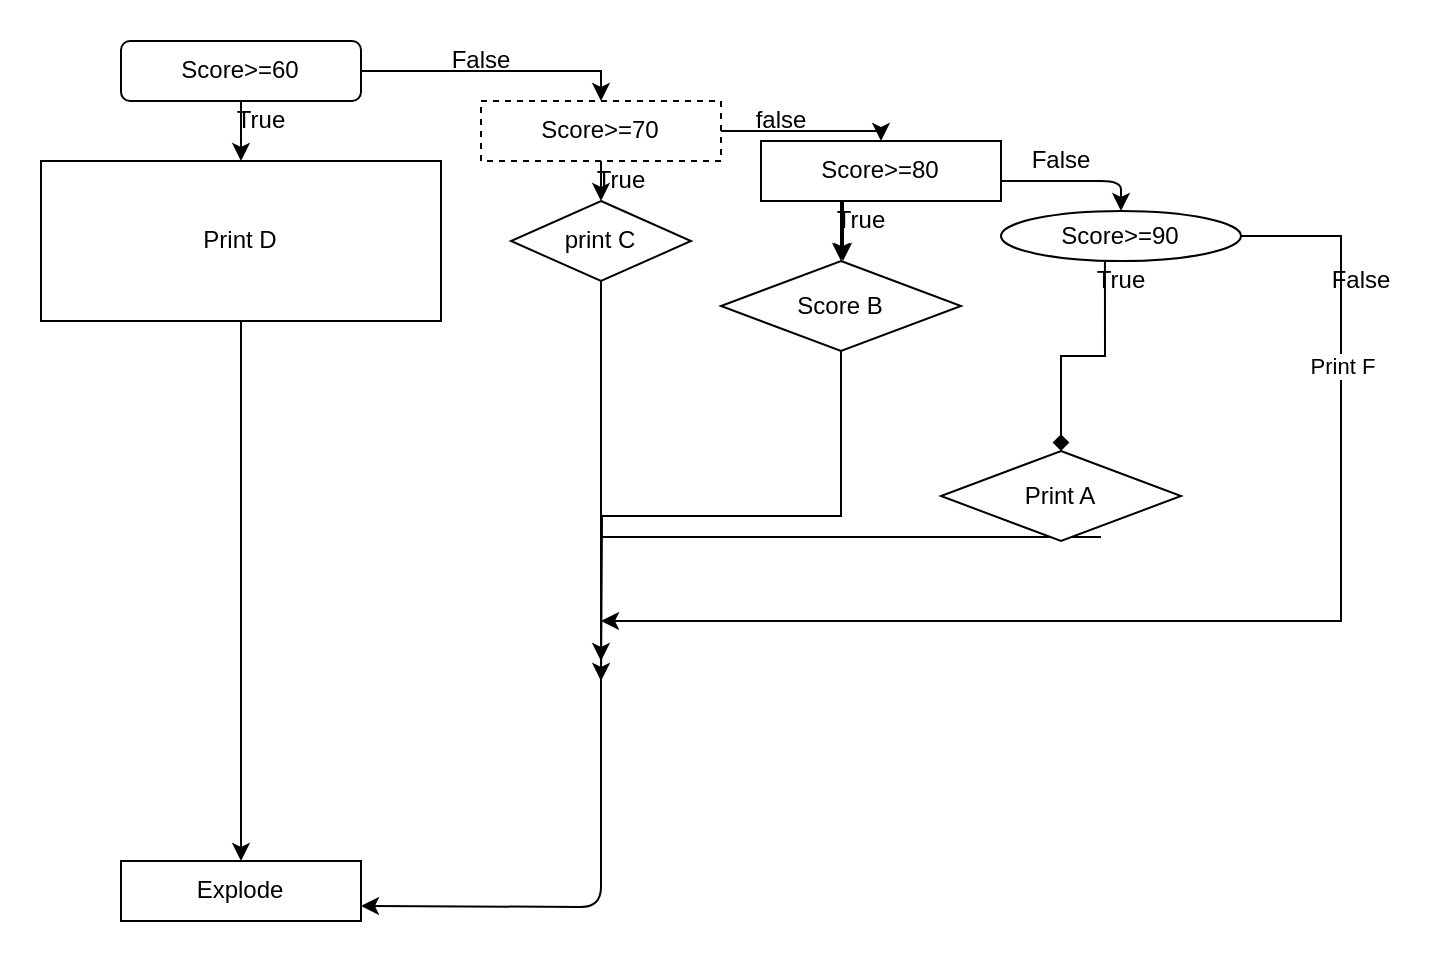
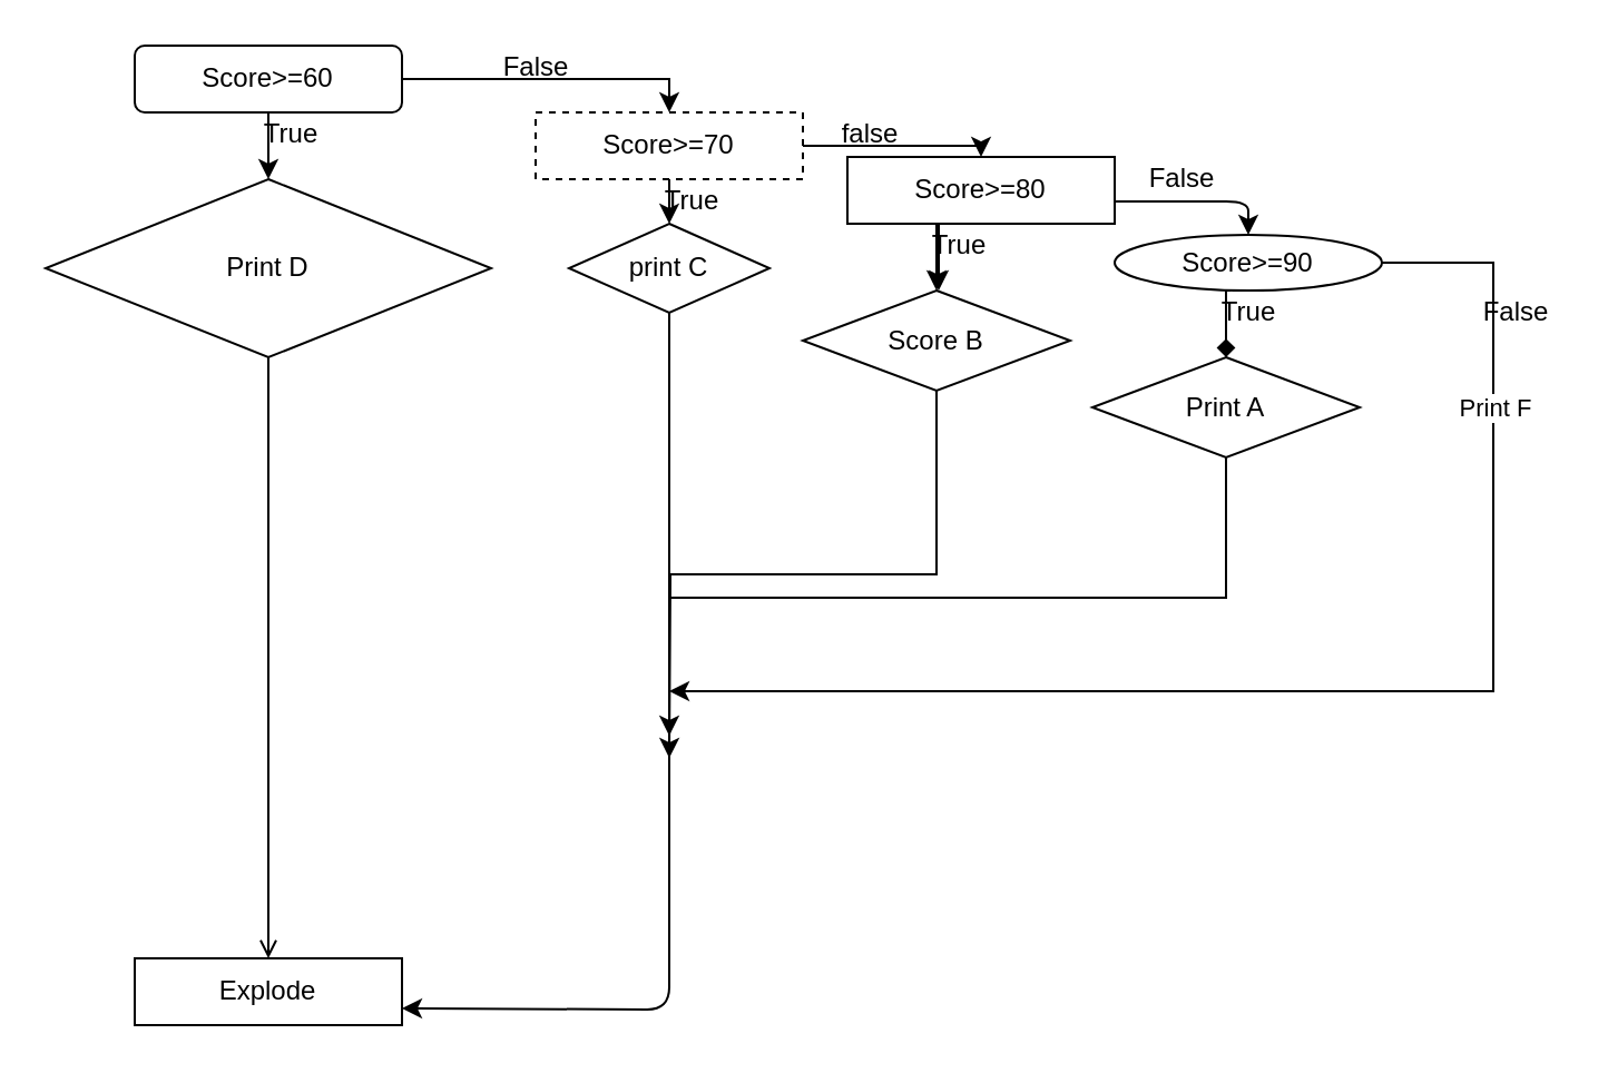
- <mxCell id="6" value="Print D" style="whiteSpace=wrap;html=1;rounded=0;" vertex="1" parent="1"><mxGeometry x="20" y="80" width="200" height="80" as="geometry" /></mxCell>
+ <mxCell id="6" value="Print D" style="rhombus;whiteSpace=wrap;html=1;" vertex="1" parent="1"><mxGeometry x="20" y="80" width="200" height="80" as="geometry" /></mxCell>
- <mxCell id="30" value="Print A" style="rhombus;whiteSpace=wrap;html=1;" vertex="1" parent="1"><mxGeometry x="470" y="225" width="120" height="45" as="geometry" /></mxCell>
+ <mxCell id="30" value="Print A" style="rhombus;whiteSpace=wrap;html=1;" vertex="1" parent="1"><mxGeometry x="490" y="160" width="120" height="45" as="geometry" /></mxCell>
- <mxCell id="5" value="" style="edgeStyle=orthogonalEdgeStyle;rounded=0;orthogonalLoop=1;jettySize=auto;html=1;" edge="1" parent="1" source="6" target="8"><mxGeometry relative="1" as="geometry" /></mxCell>
+ <mxCell id="5" value="" style="edgeStyle=orthogonalEdgeStyle;rounded=0;orthogonalLoop=1;jettySize=auto;html=1;endArrow=open;" edge="1" parent="1" source="6" target="8"><mxGeometry relative="1" as="geometry" /></mxCell>
